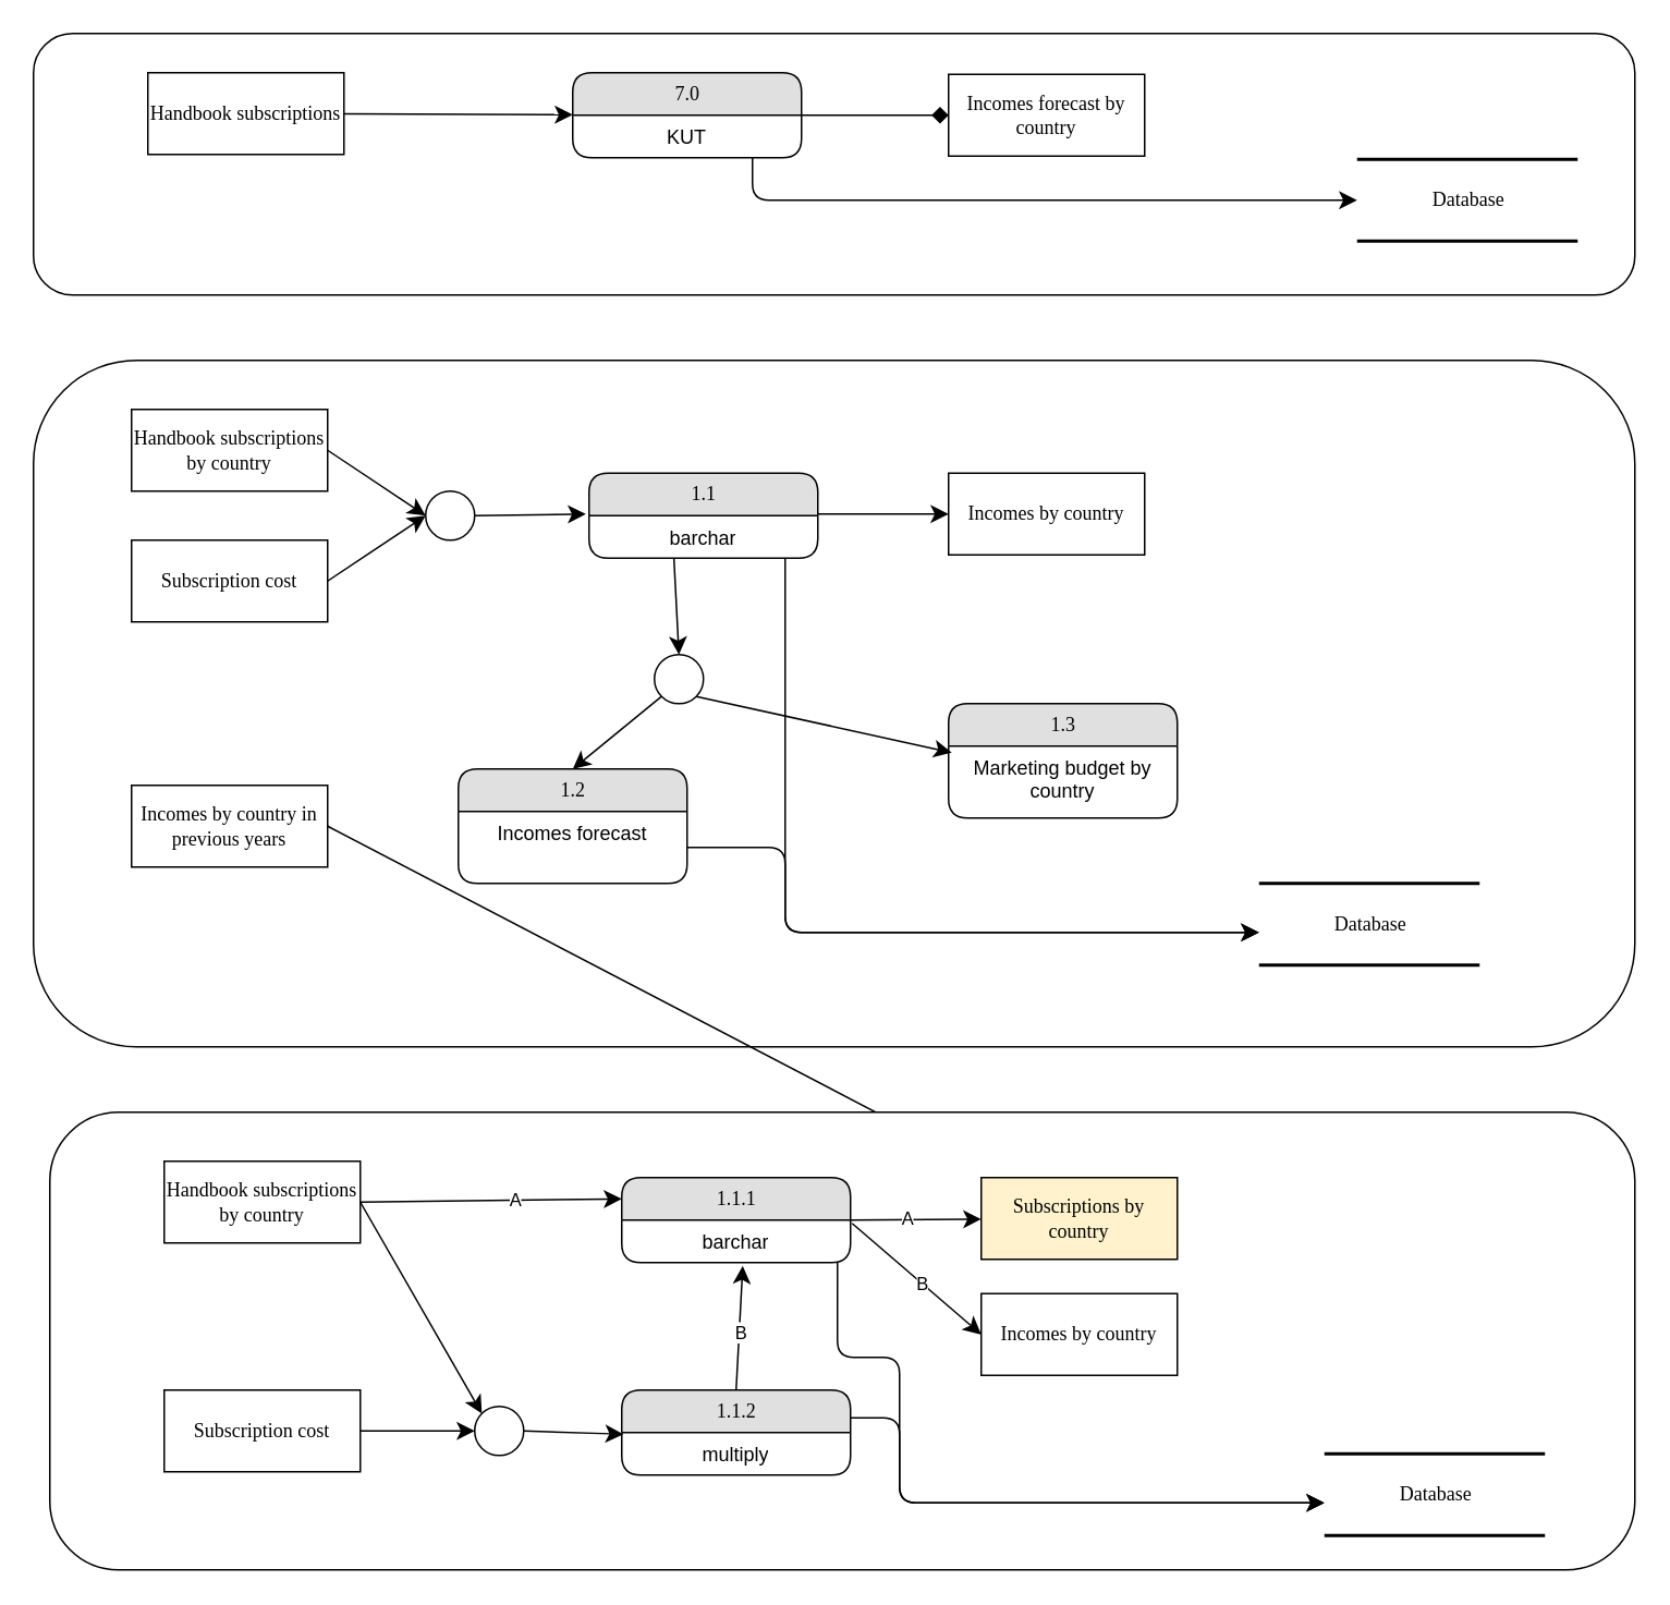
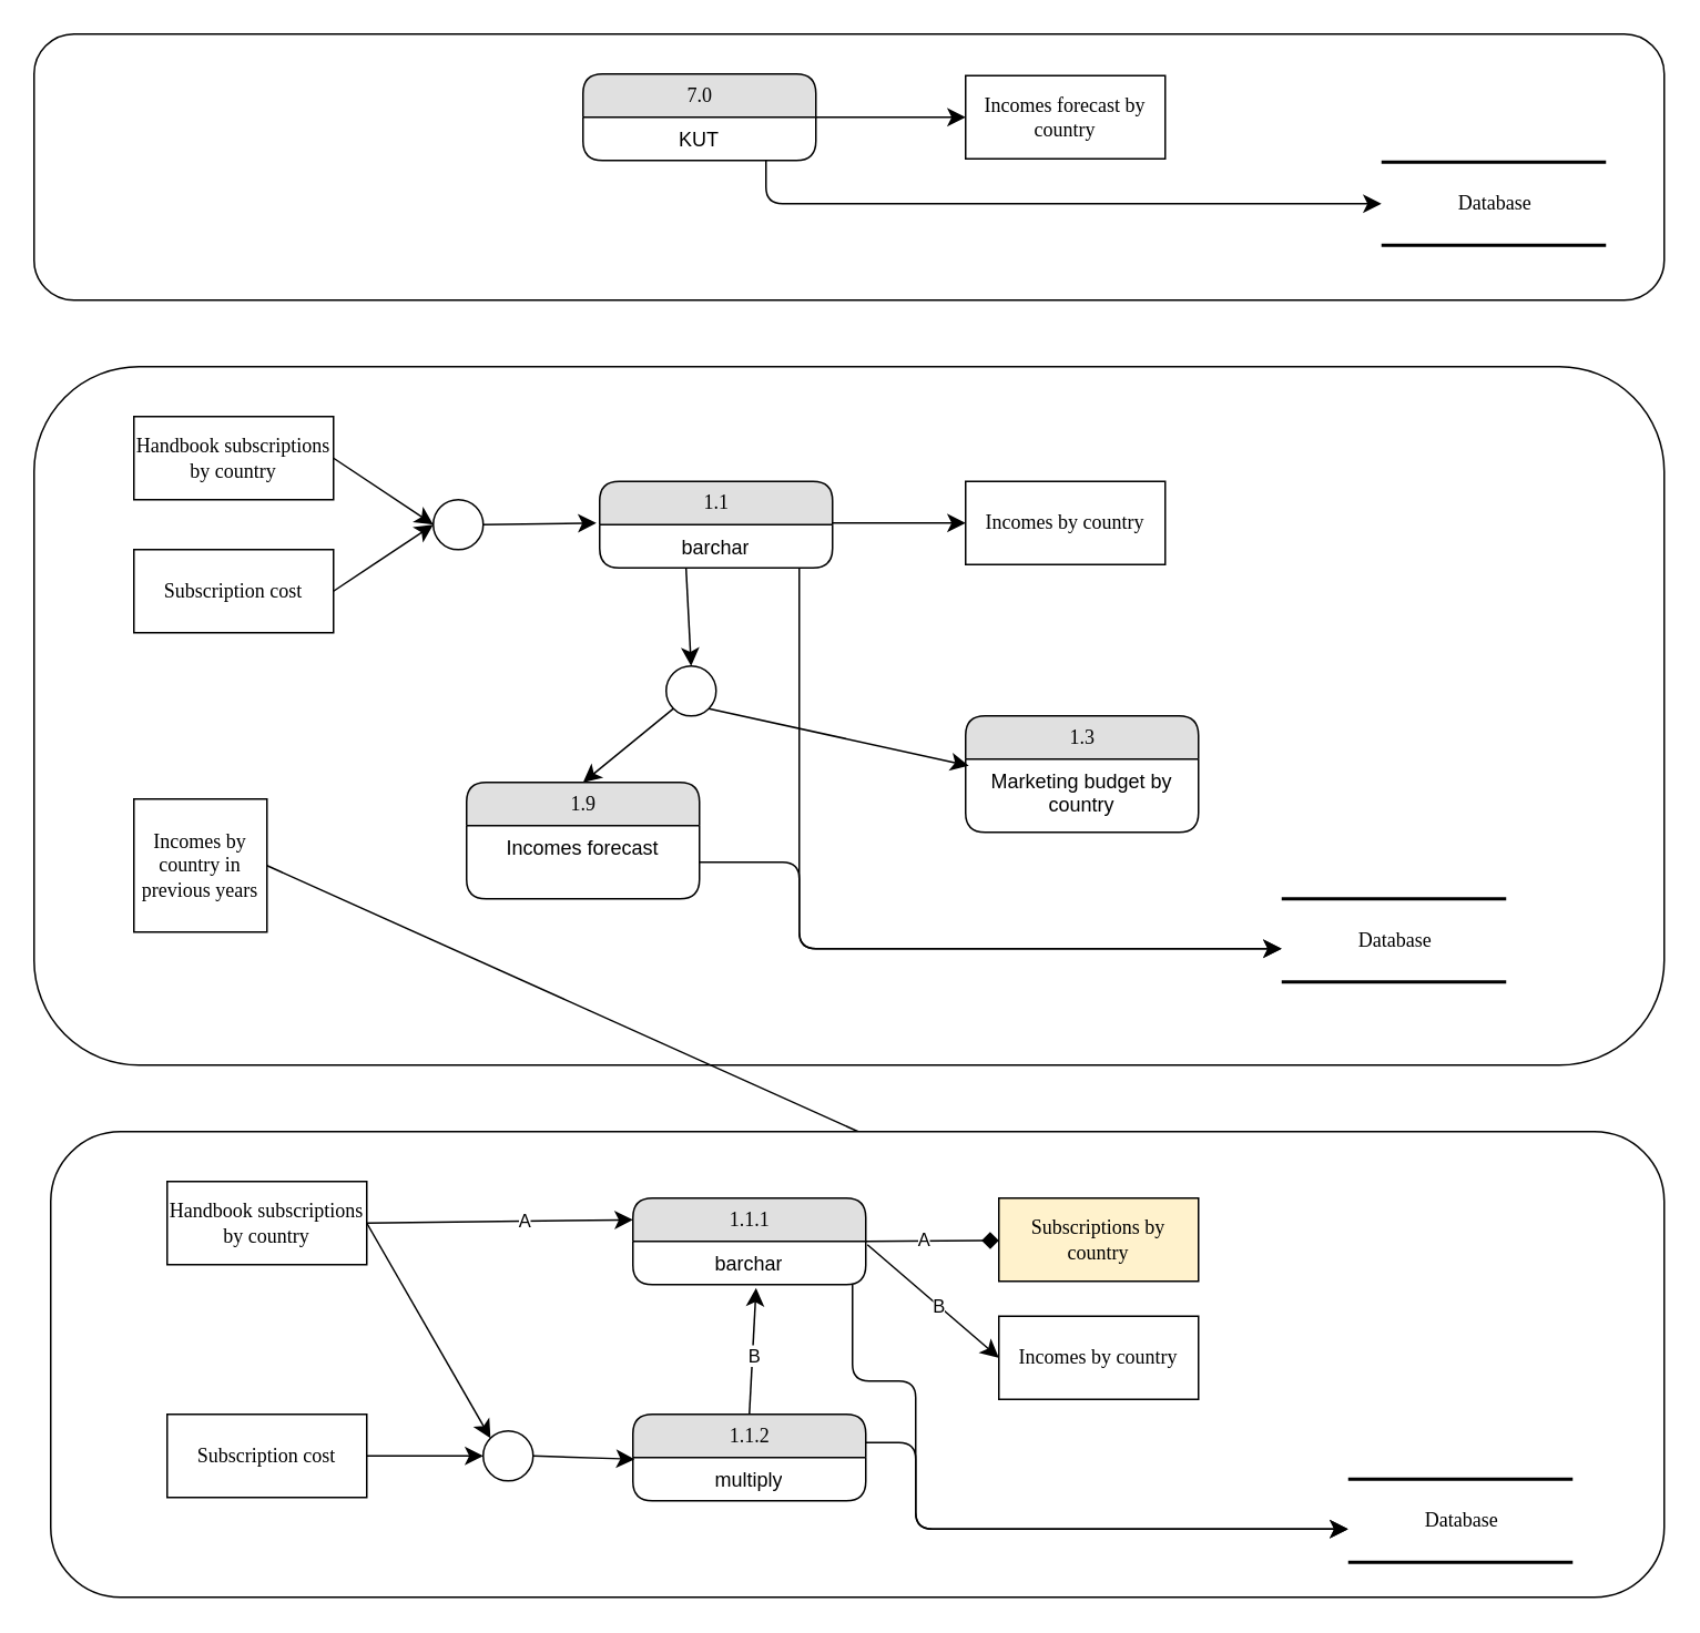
- <mxCell id="8" value="Handbook subscriptions" style="whiteSpace=wrap;html=1;rounded=0;shadow=0;comic=0;labelBackgroundColor=none;strokeWidth=1;fontFamily=Verdana;fontSize=12;align=center;" parent="1" vertex="1"><mxGeometry x="90" y="44" width="120" height="50" as="geometry" /></mxCell>
- <mxCell id="7" style="edgeStyle=none;html=1;labelBackgroundColor=none;startFill=0;startSize=8;endFill=1;endSize=8;fontFamily=Verdana;fontSize=12;" parent="1" source="8" target="11" edge="1"><mxGeometry relative="1" as="geometry" /></mxCell>
- <mxCell id="9" style="edgeStyle=none;html=1;labelBackgroundColor=none;startFill=0;startSize=8;endFill=1;endSize=8;fontFamily=Verdana;fontSize=12;endArrow=diamond;" parent="1" source="11" target="6" edge="1"><mxGeometry relative="1" as="geometry" /></mxCell>
+ <mxCell id="9" style="edgeStyle=none;html=1;labelBackgroundColor=none;startFill=0;startSize=8;endFill=1;endSize=8;fontFamily=Verdana;fontSize=12;" parent="1" source="11" target="6" edge="1"><mxGeometry relative="1" as="geometry" /></mxCell>
- <mxCell id="24" value="1.2" style="swimlane;html=1;fontStyle=0;childLayout=stackLayout;horizontal=1;startSize=26;fillColor=#e0e0e0;horizontalStack=0;resizeParent=1;resizeLast=0;collapsible=1;marginBottom=0;swimlaneFillColor=#ffffff;align=center;rounded=1;shadow=0;comic=0;labelBackgroundColor=none;strokeWidth=1;fontFamily=Verdana;fontSize=12" vertex="1" parent="1"><mxGeometry x="280" y="470" width="140" height="70" as="geometry" /></mxCell>
+ <mxCell id="24" value="1.9" style="swimlane;html=1;fontStyle=0;childLayout=stackLayout;horizontal=1;startSize=26;fillColor=#e0e0e0;horizontalStack=0;resizeParent=1;resizeLast=0;collapsible=1;marginBottom=0;swimlaneFillColor=#ffffff;align=center;rounded=1;shadow=0;comic=0;labelBackgroundColor=none;strokeWidth=1;fontFamily=Verdana;fontSize=12" vertex="1" parent="1"><mxGeometry x="280" y="470" width="140" height="70" as="geometry" /></mxCell>
- <mxCell id="29" value="Incomes by country in previous years" style="whiteSpace=wrap;html=1;rounded=0;shadow=0;comic=0;labelBackgroundColor=none;strokeWidth=1;fontFamily=Verdana;fontSize=12;align=center;" vertex="1" parent="1"><mxGeometry x="80" y="480" width="120" height="50" as="geometry" /></mxCell>
+ <mxCell id="29" value="Incomes by country in previous years" style="whiteSpace=wrap;html=1;rounded=0;shadow=0;comic=0;labelBackgroundColor=none;strokeWidth=1;fontFamily=Verdana;fontSize=12;align=center;" vertex="1" parent="1"><mxGeometry x="80" y="480" width="80" height="80" as="geometry" /></mxCell>
- <mxCell id="41" style="edgeStyle=none;html=1;labelBackgroundColor=none;startFill=0;startSize=8;endFill=1;endSize=8;fontFamily=Verdana;fontSize=12;exitX=1;exitY=0.5;exitDx=0;exitDy=0;" edge="1" parent="1" target="40" source="37"><mxGeometry relative="1" as="geometry"><mxPoint x="530" y="774.012" as="sourcePoint" /><mxPoint x="398.04" y="784.012" as="targetPoint" /></mxGeometry></mxCell>
+ <mxCell id="41" style="edgeStyle=none;html=1;labelBackgroundColor=none;startFill=0;startSize=8;endFill=1;endSize=8;fontFamily=Verdana;fontSize=12;exitX=1;exitY=0.5;exitDx=0;exitDy=0;endArrow=diamond;" edge="1" parent="1" target="40" source="37"><mxGeometry relative="1" as="geometry"><mxPoint x="530" y="774.012" as="sourcePoint" /><mxPoint x="398.04" y="784.012" as="targetPoint" /></mxGeometry></mxCell>
